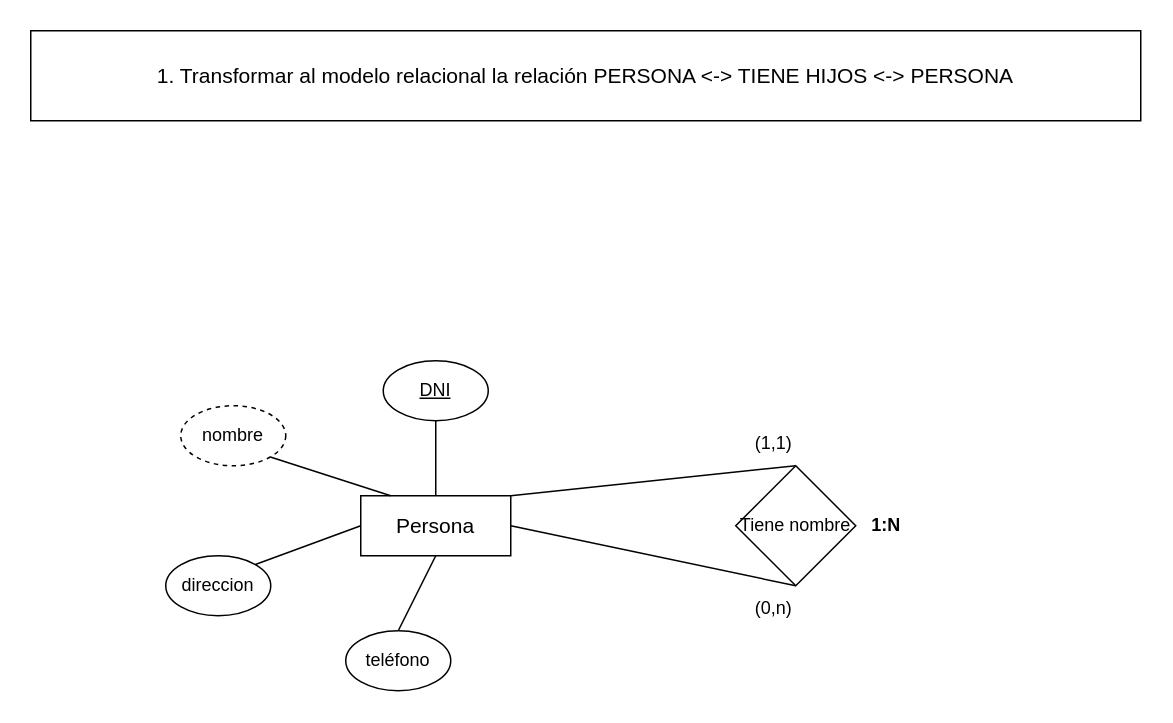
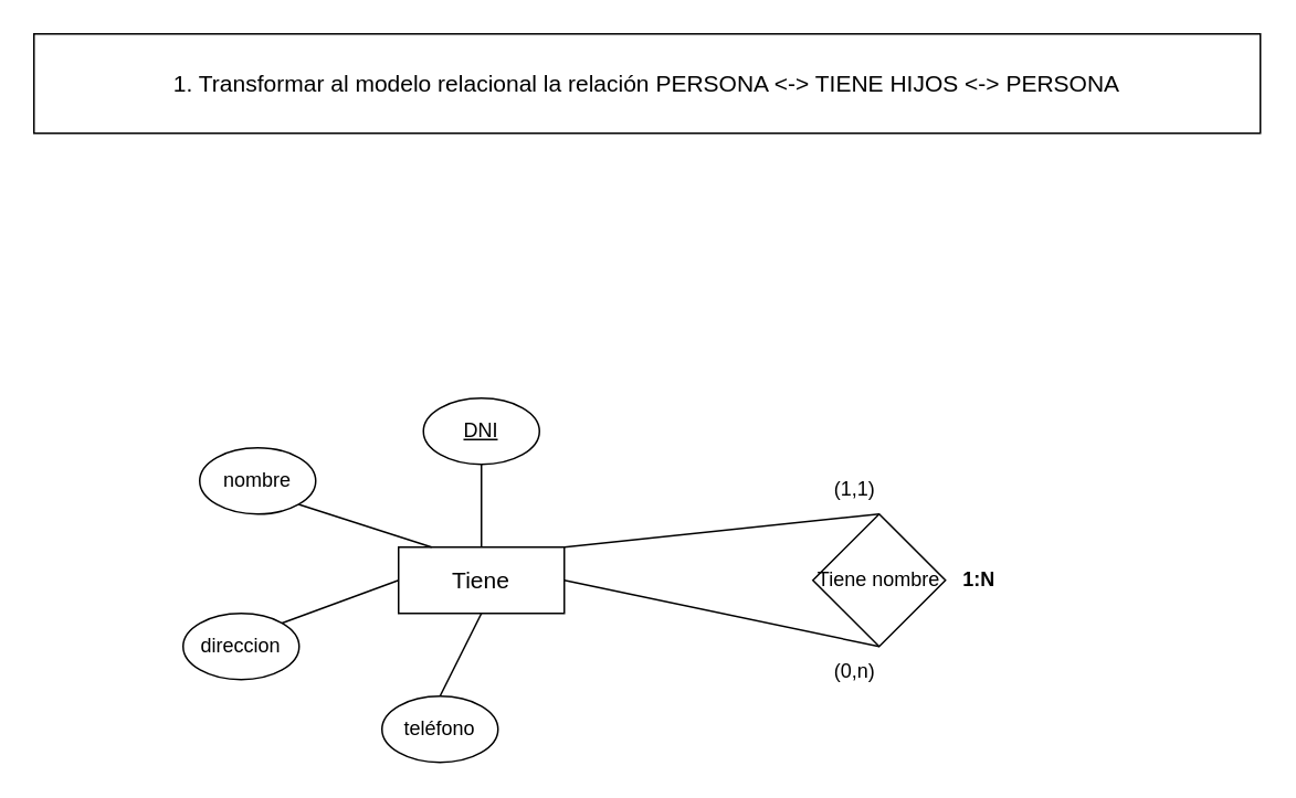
- <mxCell id="8" value="nombre" style="ellipse;whiteSpace=wrap;html=1;dashed=1;" vertex="1" parent="1"><mxGeometry x="120" y="270" width="70" height="40" as="geometry" /></mxCell>
+ <mxCell id="8" value="nombre" style="ellipse;whiteSpace=wrap;html=1;" vertex="1" parent="1"><mxGeometry x="120" y="270" width="70" height="40" as="geometry" /></mxCell>
- <mxCell id="3" value="&lt;font style=&quot;font-size: 14px;&quot;&gt;Persona&lt;/font&gt;" style="rounded=0;whiteSpace=wrap;html=1;" vertex="1" parent="1"><mxGeometry x="240" y="330" width="100" height="40" as="geometry" /></mxCell>
+ <mxCell id="3" value="&lt;font style=&quot;font-size: 14px;&quot;&gt;Tiene&lt;/font&gt;" style="rounded=0;whiteSpace=wrap;html=1;" vertex="1" parent="1"><mxGeometry x="240" y="330" width="100" height="40" as="geometry" /></mxCell>
